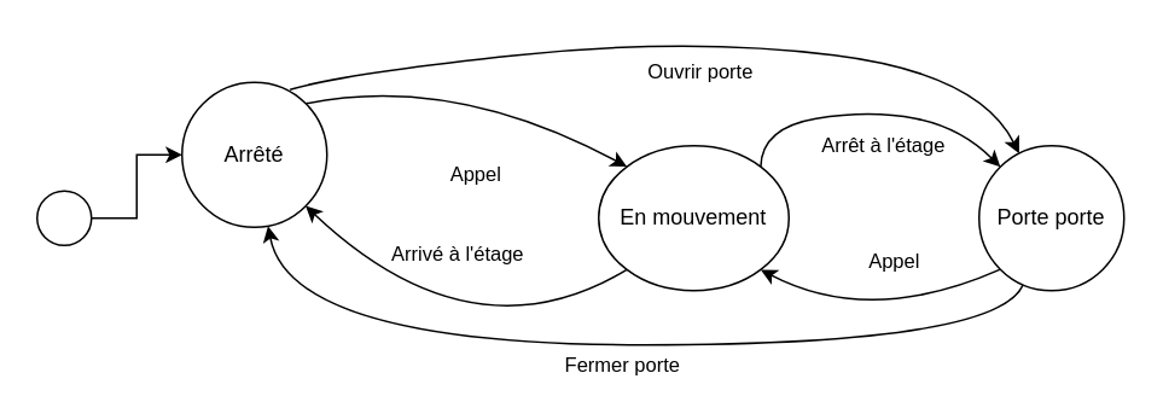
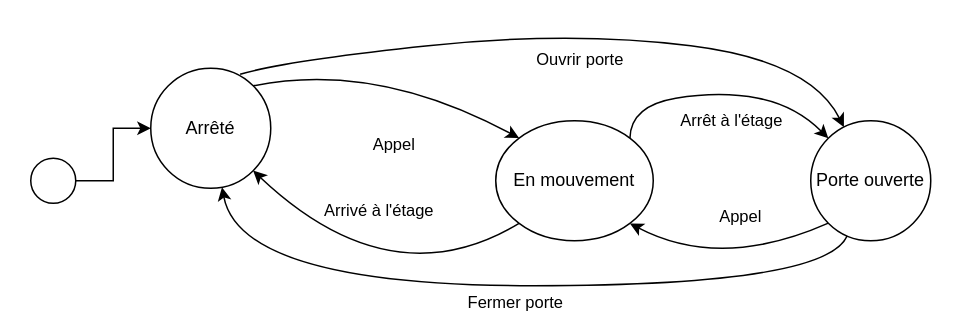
- <mxCell id="18" value="Porte porte" style="ellipse;whiteSpace=wrap;html=1;aspect=fixed;" vertex="1" parent="1"><mxGeometry x="540" y="80" width="80" height="80" as="geometry" /></mxCell>
+ <mxCell id="18" value="Porte ouverte" style="ellipse;whiteSpace=wrap;html=1;aspect=fixed;" vertex="1" parent="1"><mxGeometry x="540" y="80" width="80" height="80" as="geometry" /></mxCell>
